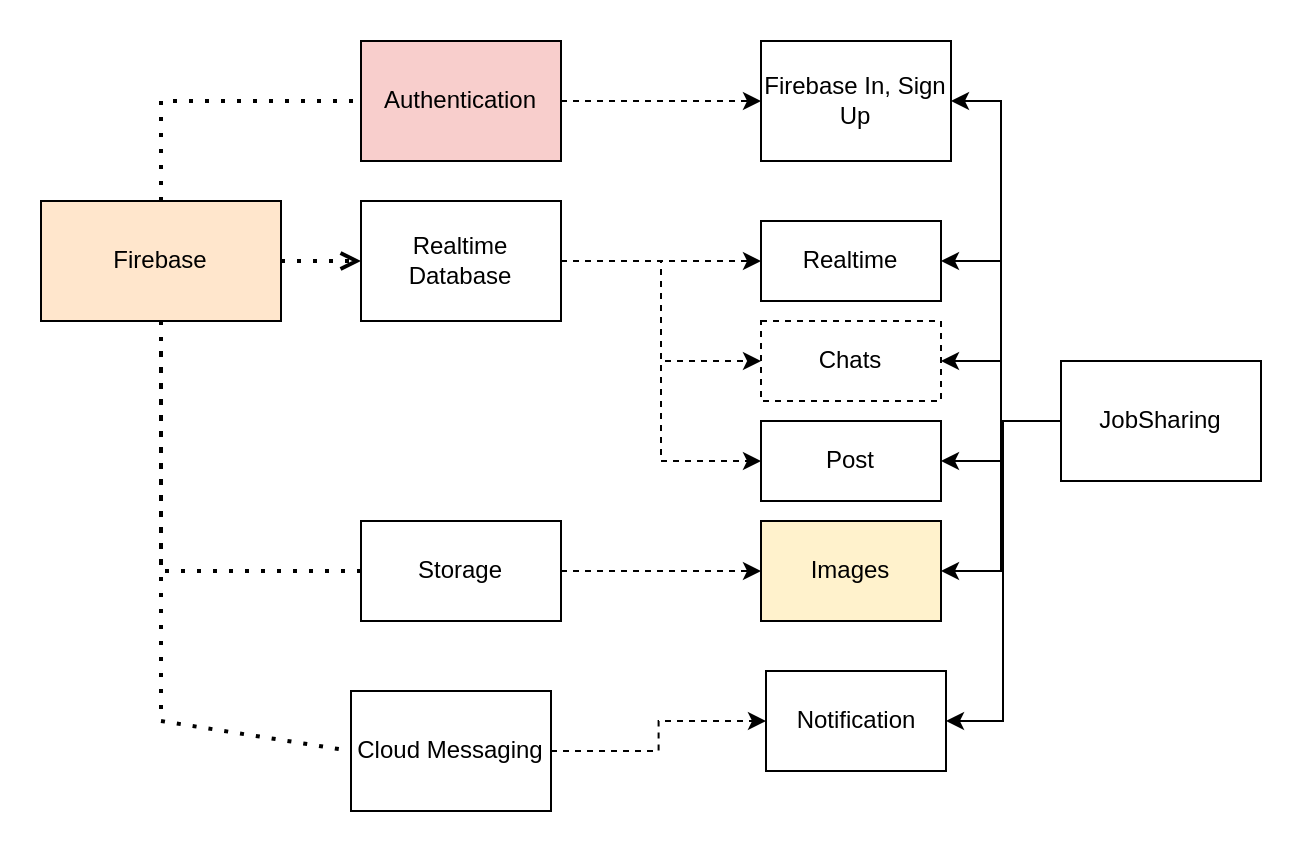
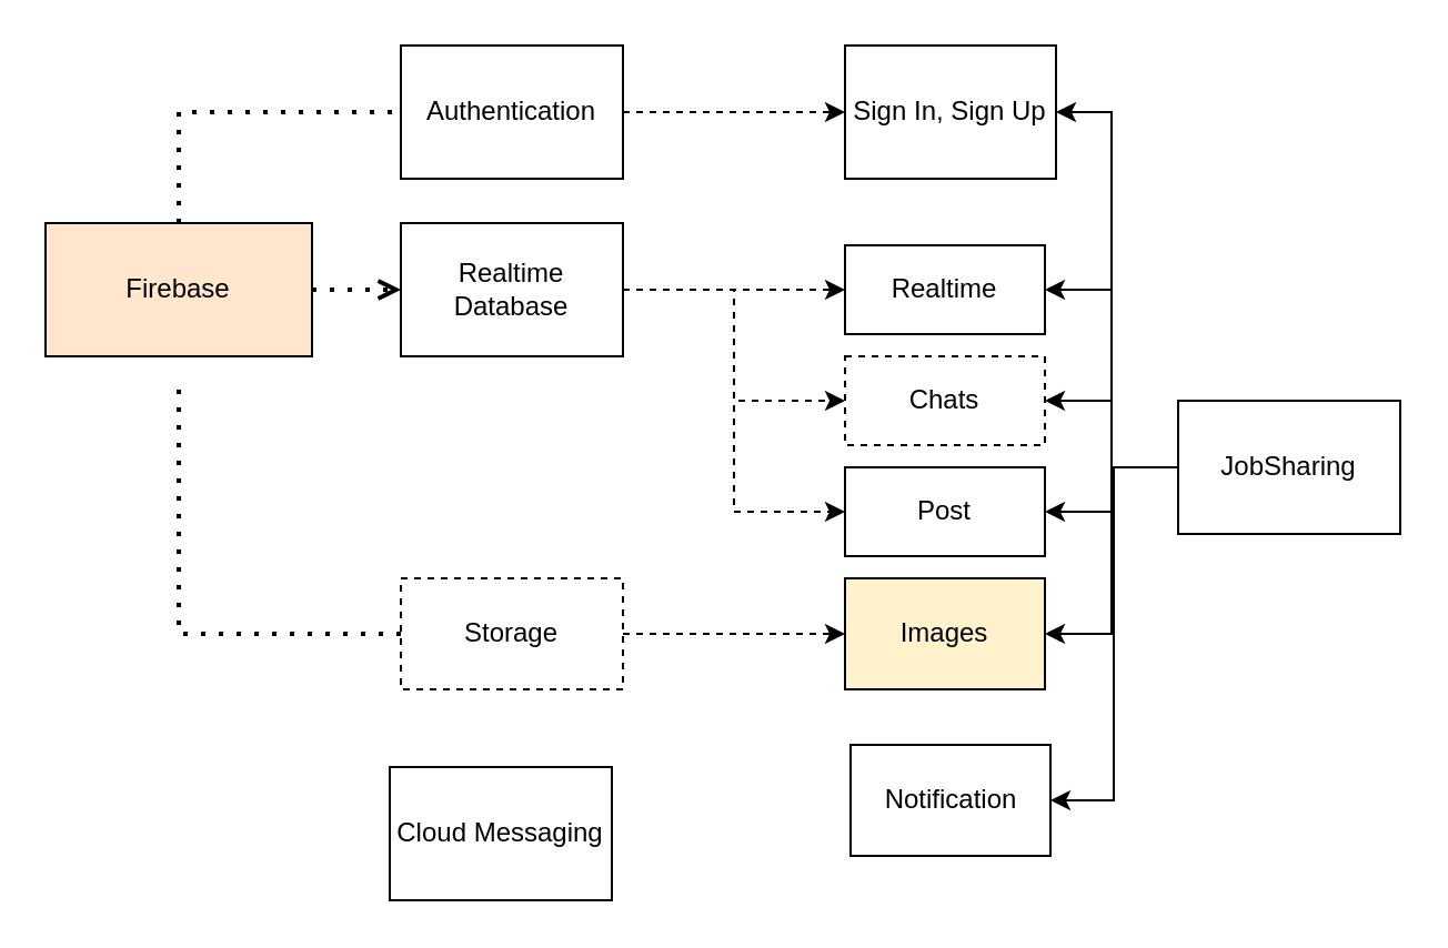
- <mxCell id="14" value="Authentication" style="rounded=0;whiteSpace=wrap;html=1;fillColor=#f8cecc;" vertex="1" parent="1"><mxGeometry x="180" y="20" width="100" height="60" as="geometry" /></mxCell>
+ <mxCell id="14" value="Authentication" style="rounded=0;whiteSpace=wrap;html=1;" vertex="1" parent="1"><mxGeometry x="180" y="20" width="100" height="60" as="geometry" /></mxCell>
- <mxCell id="21" value="Firebase In, Sign Up" style="rounded=0;whiteSpace=wrap;html=1;" vertex="1" parent="1"><mxGeometry x="380" y="20" width="95" height="60" as="geometry" /></mxCell>
+ <mxCell id="21" value="Sign In, Sign Up" style="rounded=0;whiteSpace=wrap;html=1;" vertex="1" parent="1"><mxGeometry x="380" y="20" width="95" height="60" as="geometry" /></mxCell>
- <mxCell id="27" value="Storage" style="rounded=0;whiteSpace=wrap;html=1;" vertex="1" parent="1"><mxGeometry x="180" y="260" width="100" height="50" as="geometry" /></mxCell>
+ <mxCell id="27" value="Storage" style="rounded=0;whiteSpace=wrap;html=1;dashed=1;" vertex="1" parent="1"><mxGeometry x="180" y="260" width="100" height="50" as="geometry" /></mxCell>
- <mxCell id="18" value="" style="endArrow=none;dashed=1;html=1;dashPattern=1 3;strokeWidth=2;rounded=0;exitX=0.5;exitY=1;exitDx=0;exitDy=0;entryX=0;entryY=0.5;entryDx=0;entryDy=0;" edge="1" parent="1" source="17" target="16"><mxGeometry width="50" height="50" relative="1" as="geometry"><mxPoint x="330" y="350" as="sourcePoint" /><mxPoint x="380" y="300" as="targetPoint" /><Array as="points"><mxPoint x="80" y="360" /></Array></mxGeometry></mxCell>
- <mxCell id="15" style="edgeStyle=orthogonalEdgeStyle;rounded=0;orthogonalLoop=1;jettySize=auto;html=1;exitX=1;exitY=0.5;exitDx=0;exitDy=0;entryX=0;entryY=0.5;entryDx=0;entryDy=0;dashed=1;" edge="1" parent="1" source="16" target="22"><mxGeometry relative="1" as="geometry" /></mxCell>
